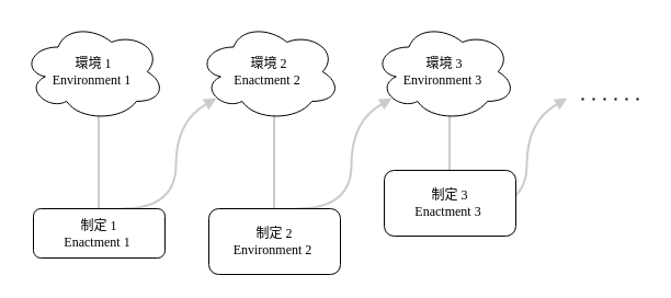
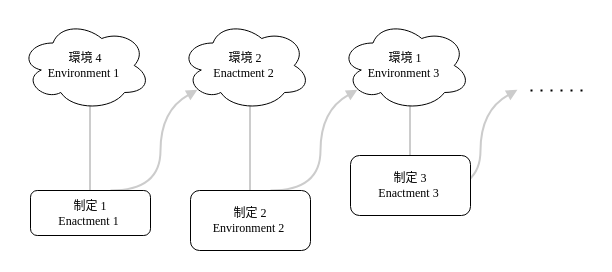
- <mxCell id="5" value="&lt;font face=&quot;標楷體&quot;&gt;環境 1&lt;/font&gt;&lt;div&gt;&lt;font face=&quot;標楷體&quot;&gt;Environment 1&amp;nbsp;&lt;/font&gt;&lt;/div&gt;" style="ellipse;shape=cloud;whiteSpace=wrap;html=1;" vertex="1" parent="3"><mxGeometry width="130" height="90" as="geometry" /></mxCell>
+ <mxCell id="5" value="&lt;font face=&quot;標楷體&quot;&gt;環境 4&lt;/font&gt;&lt;div&gt;&lt;font face=&quot;標楷體&quot;&gt;Environment 1&amp;nbsp;&lt;/font&gt;&lt;/div&gt;" style="ellipse;shape=cloud;whiteSpace=wrap;html=1;" vertex="1" parent="3"><mxGeometry width="130" height="90" as="geometry" /></mxCell>
- <mxCell id="15" value="&lt;font face=&quot;標楷體&quot;&gt;環境 3&lt;/font&gt;&lt;div&gt;&lt;font face=&quot;標楷體&quot;&gt;Environment 3&amp;nbsp;&lt;/font&gt;&lt;/div&gt;" style="ellipse;shape=cloud;whiteSpace=wrap;html=1;" vertex="1" parent="13"><mxGeometry width="130" height="90" as="geometry" /></mxCell>
+ <mxCell id="15" value="&lt;font face=&quot;標楷體&quot;&gt;環境 1&lt;/font&gt;&lt;div&gt;&lt;font face=&quot;標楷體&quot;&gt;Environment 3&amp;nbsp;&lt;/font&gt;&lt;/div&gt;" style="ellipse;shape=cloud;whiteSpace=wrap;html=1;" vertex="1" parent="13"><mxGeometry width="130" height="90" as="geometry" /></mxCell>
